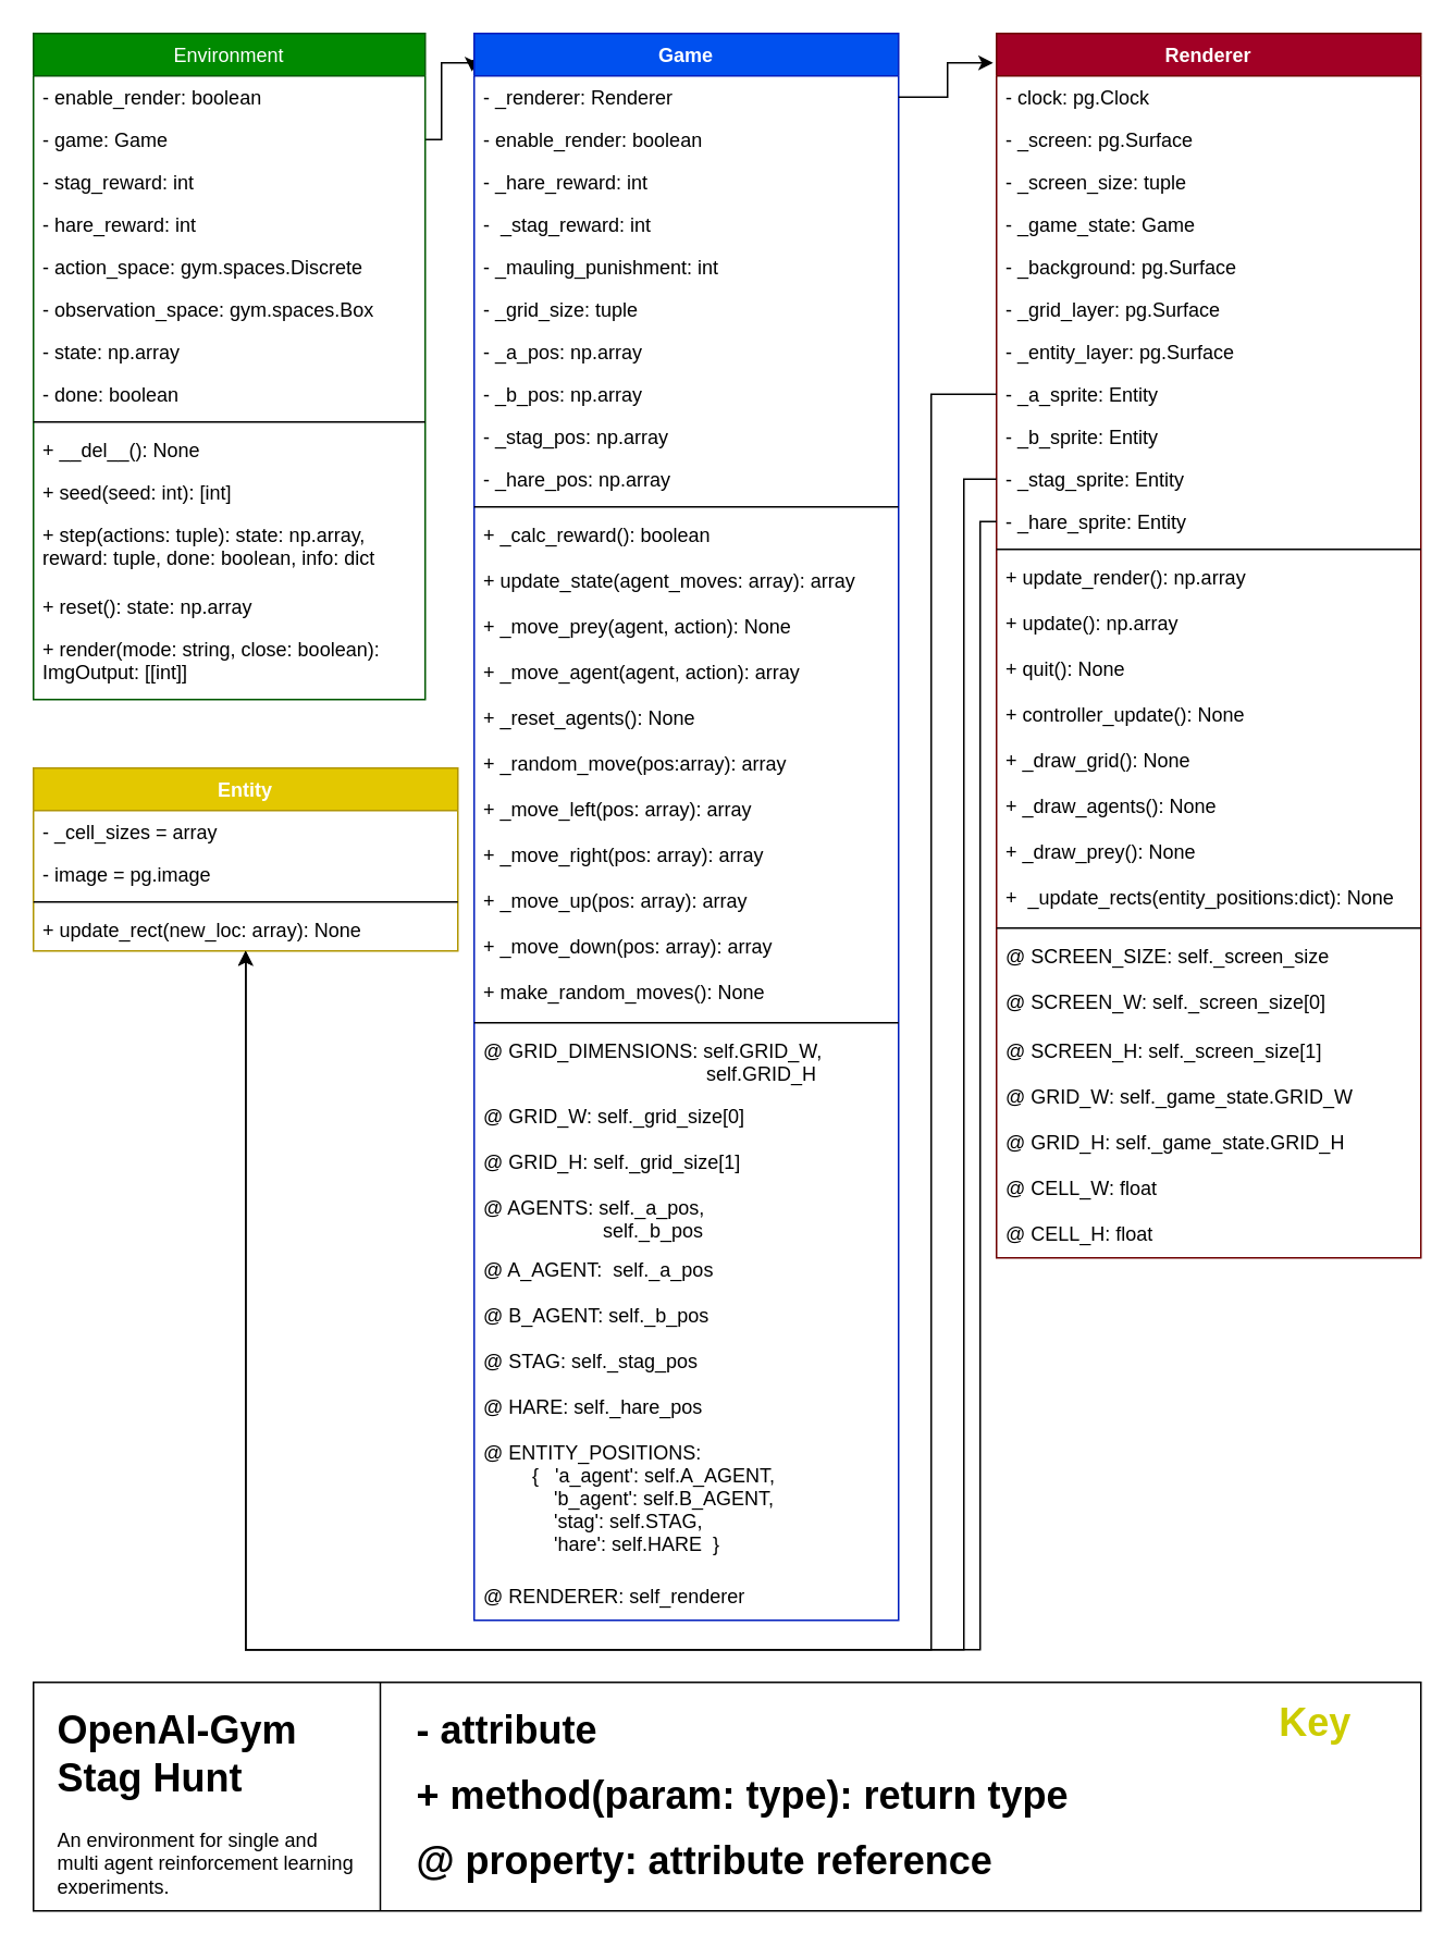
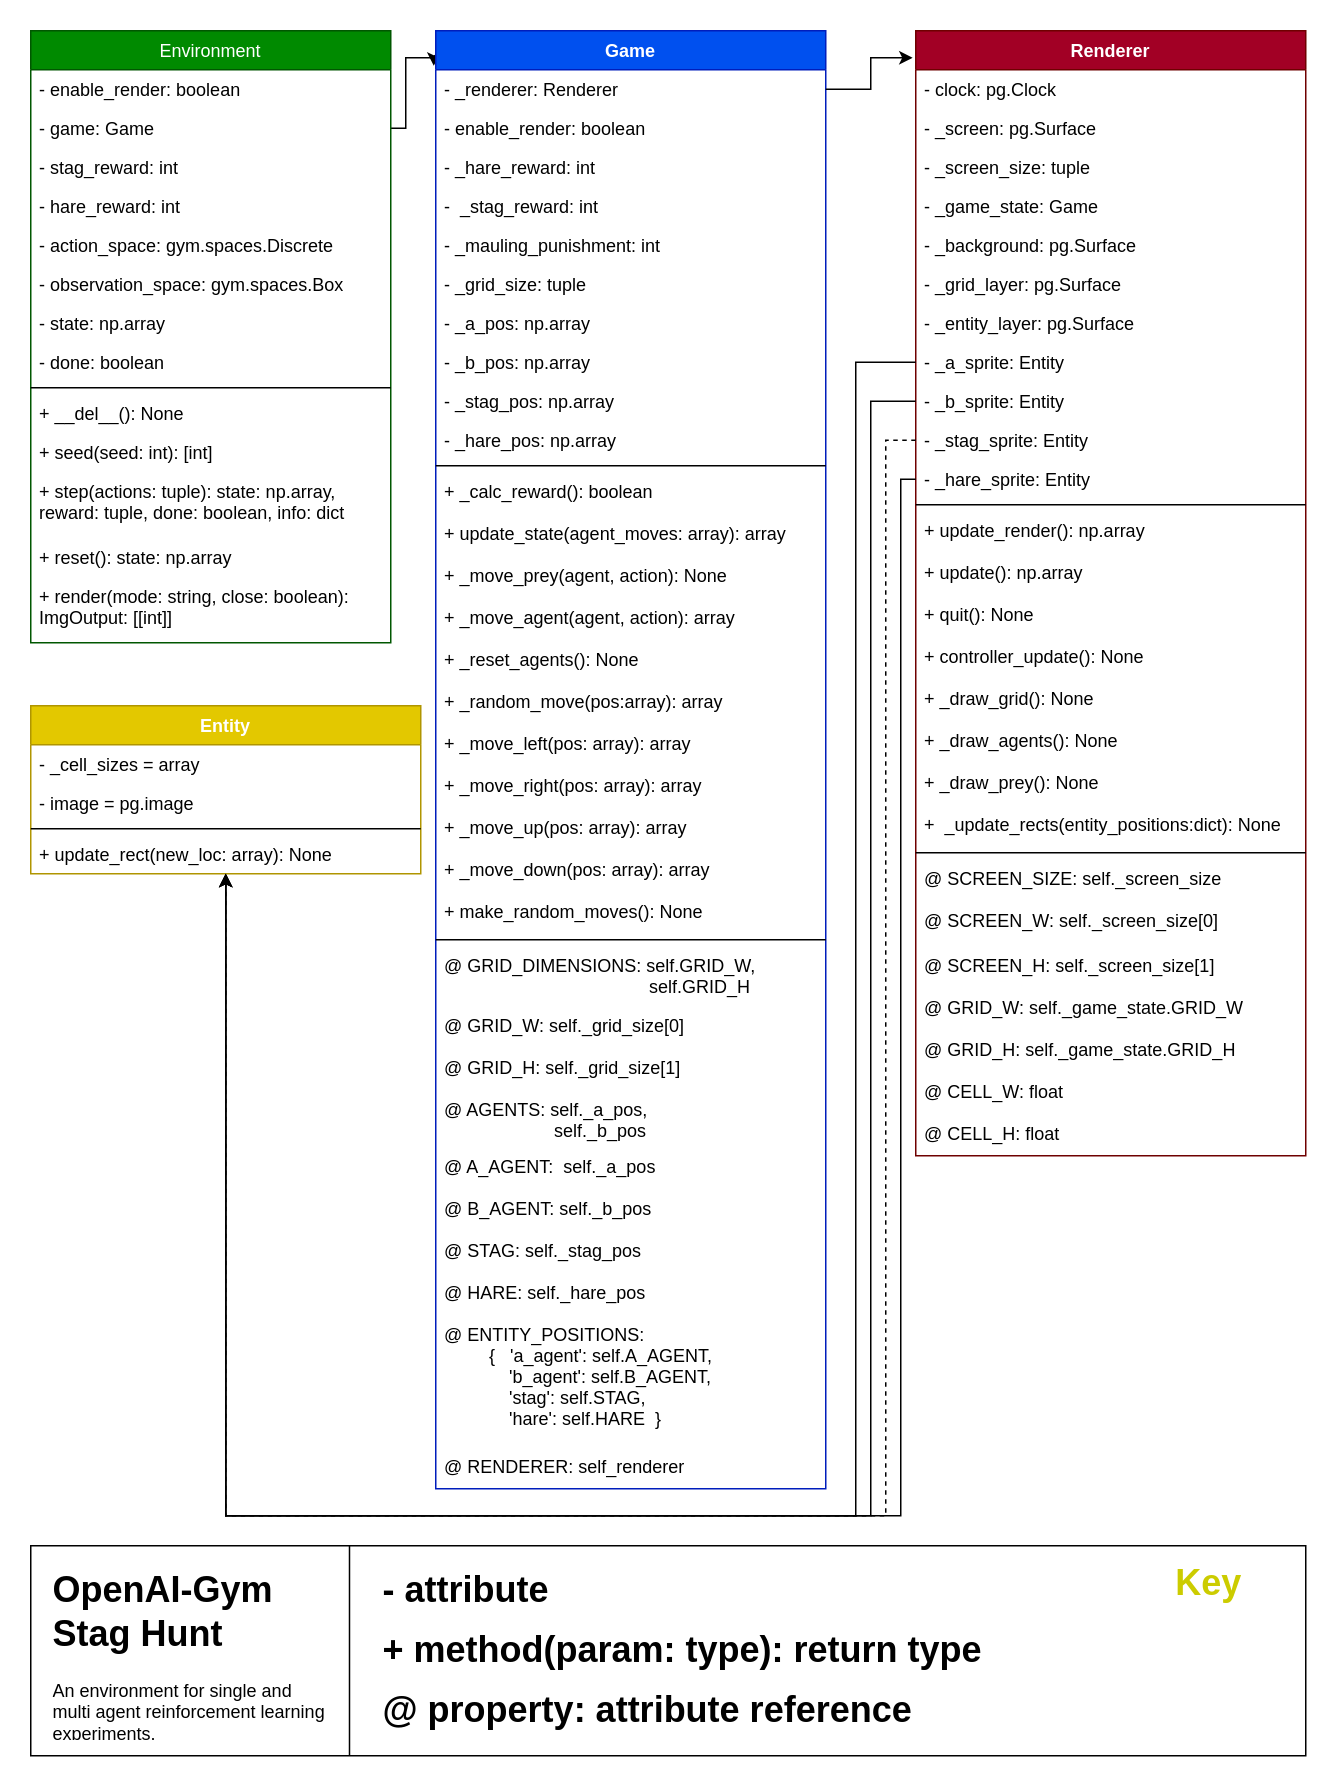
+ <mxCell id="89" style="edgeStyle=orthogonalEdgeStyle;orthogonalLoop=1;jettySize=auto;html=1;exitX=0;exitY=0.5;exitDx=0;exitDy=0;entryX=0.5;entryY=1;entryDx=0;entryDy=0;rounded=0;" parent="1" source="28" target="82" edge="1"><mxGeometry relative="1" as="geometry"><Array as="points"><mxPoint x="580" y="267" /><mxPoint x="580" y="1010" /><mxPoint x="150" y="1010" /></Array></mxGeometry></mxCell>
- <mxCell id="90" style="edgeStyle=orthogonalEdgeStyle;orthogonalLoop=1;jettySize=auto;html=1;exitX=0;exitY=0.5;exitDx=0;exitDy=0;entryX=0.5;entryY=1;entryDx=0;entryDy=0;rounded=0;" parent="1" source="29" target="82" edge="1"><mxGeometry relative="1" as="geometry"><Array as="points"><mxPoint x="590" y="293" /><mxPoint x="590" y="1010" /><mxPoint x="150" y="1010" /></Array></mxGeometry></mxCell>
+ <mxCell id="90" style="edgeStyle=orthogonalEdgeStyle;orthogonalLoop=1;jettySize=auto;html=1;exitX=0;exitY=0.5;exitDx=0;exitDy=0;entryX=0.5;entryY=1;entryDx=0;entryDy=0;rounded=0;dashed=1;" parent="1" source="29" target="82" edge="1"><mxGeometry relative="1" as="geometry"><Array as="points"><mxPoint x="590" y="293" /><mxPoint x="590" y="1010" /><mxPoint x="150" y="1010" /></Array></mxGeometry></mxCell>
